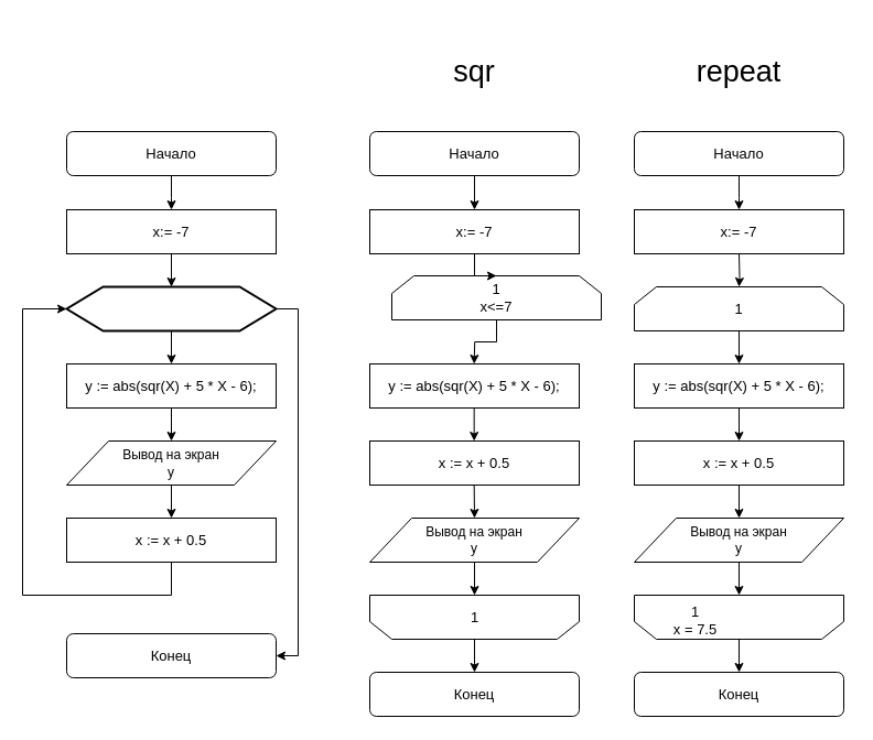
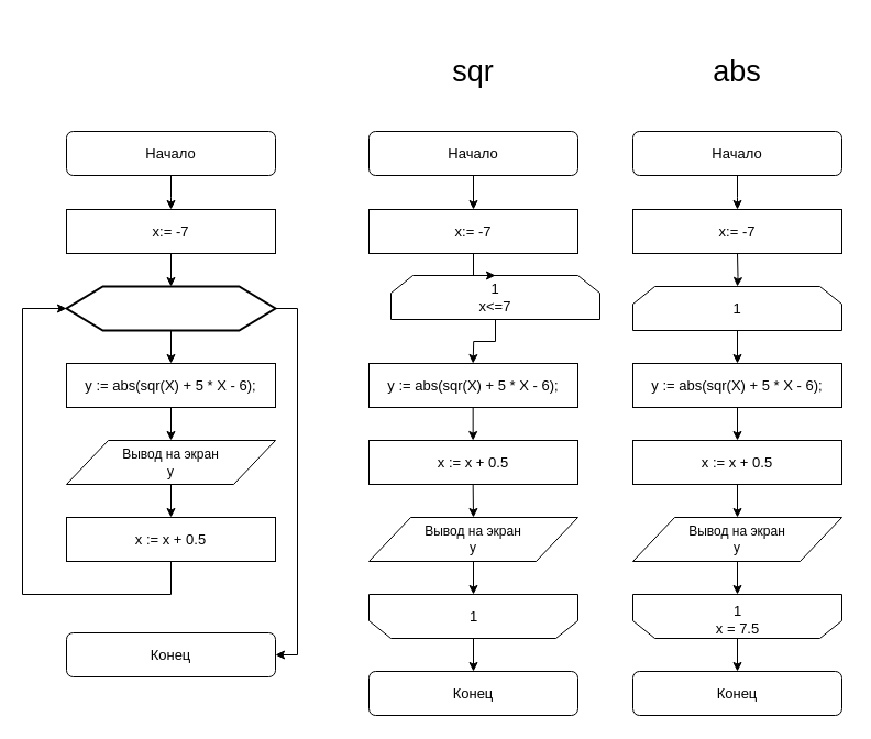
- <mxCell id="36" value="repeat" style="text;html=1;strokeColor=none;fillColor=none;align=center;verticalAlign=middle;whiteSpace=wrap;rounded=0;fontSize=27;" parent="1" vertex="1"><mxGeometry x="570" y="20" width="200" height="90" as="geometry" /></mxCell>
+ <mxCell id="36" value="abs" style="text;html=1;strokeColor=none;fillColor=none;align=center;verticalAlign=middle;whiteSpace=wrap;rounded=0;fontSize=27;" parent="1" vertex="1"><mxGeometry x="570" y="20" width="200" height="90" as="geometry" /></mxCell>
- <mxCell id="37" value="1&lt;br&gt;x = 7.5" style="text;html=1;resizable=0;points=[];autosize=1;align=center;verticalAlign=top;spacingTop=-4;fontSize=13;" parent="1" vertex="1"><mxGeometry x="605" y="545" width="50" height="30" as="geometry" /></mxCell>
+ <mxCell id="37" value="1&lt;br&gt;x = 7.5" style="text;html=1;resizable=0;points=[];autosize=1;align=center;verticalAlign=top;spacingTop=-4;fontSize=13;" parent="1" vertex="1"><mxGeometry x="645" y="545" width="50" height="30" as="geometry" /></mxCell>
